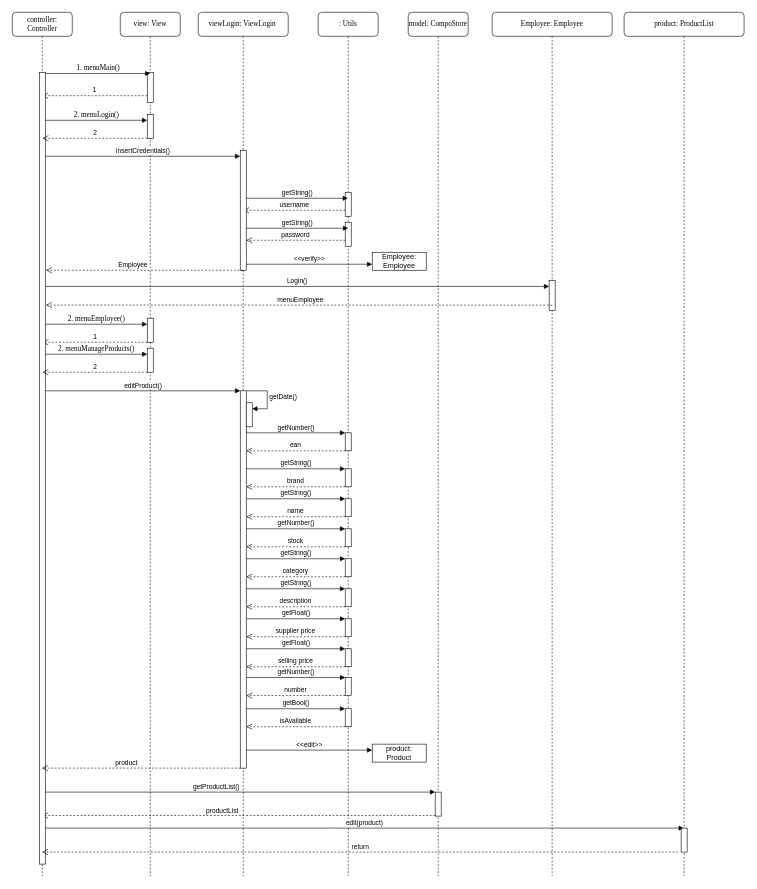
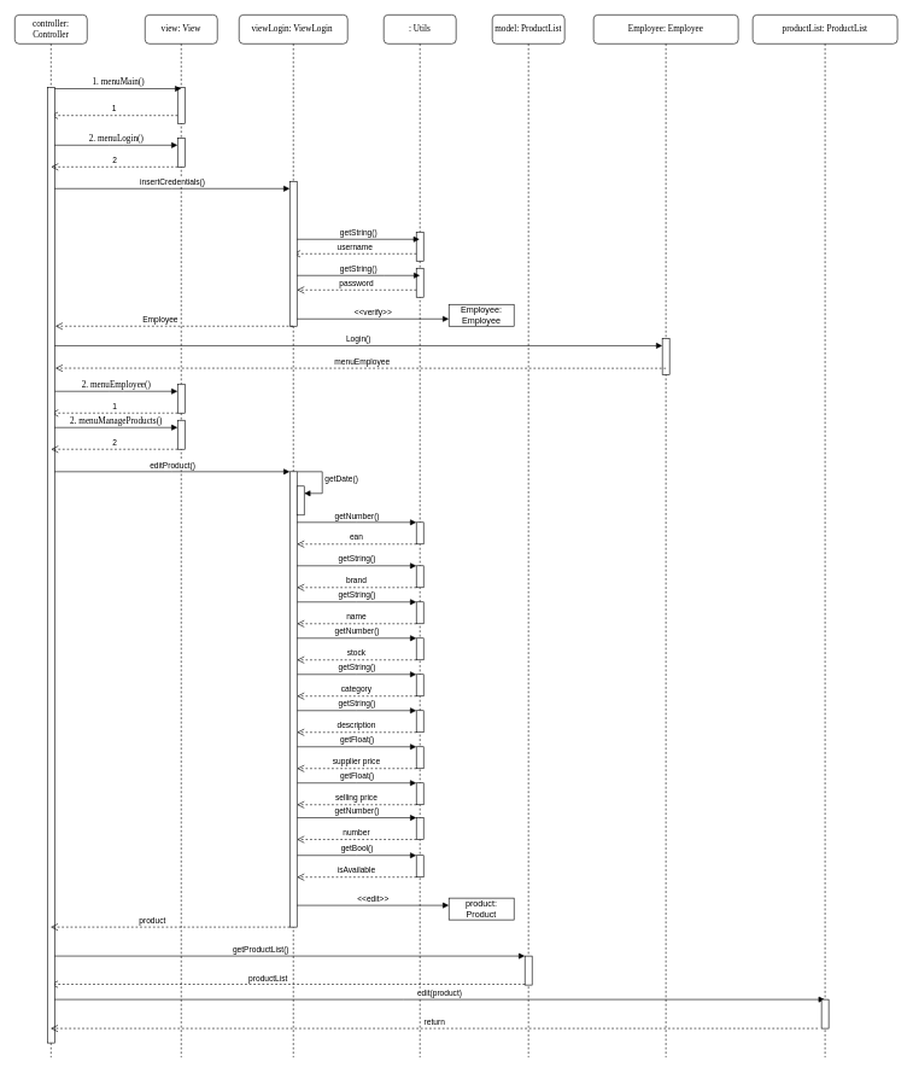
- <mxCell id="37" value="model: CompoStore" style="shape=umlLifeline;perimeter=lifelinePerimeter;whiteSpace=wrap;html=1;container=1;collapsible=0;recursiveResize=0;outlineConnect=0;rounded=1;shadow=0;comic=0;labelBackgroundColor=none;strokeWidth=1;fontFamily=Verdana;fontSize=12;align=center;" parent="1" vertex="1"><mxGeometry x="680" y="20" width="100" height="1440" as="geometry" /></mxCell>
+ <mxCell id="37" value="model: ProductList" style="shape=umlLifeline;perimeter=lifelinePerimeter;whiteSpace=wrap;html=1;container=1;collapsible=0;recursiveResize=0;outlineConnect=0;rounded=1;shadow=0;comic=0;labelBackgroundColor=none;strokeWidth=1;fontFamily=Verdana;fontSize=12;align=center;" parent="1" vertex="1"><mxGeometry x="680" y="20" width="100" height="1440" as="geometry" /></mxCell>
- <mxCell id="73" value="product: ProductList" style="shape=umlLifeline;perimeter=lifelinePerimeter;whiteSpace=wrap;html=1;container=1;collapsible=0;recursiveResize=0;outlineConnect=0;rounded=1;shadow=0;comic=0;labelBackgroundColor=none;strokeWidth=1;fontFamily=Verdana;fontSize=12;align=center;" parent="1" vertex="1"><mxGeometry x="1040" y="20" width="200" height="1440" as="geometry" /></mxCell>
+ <mxCell id="73" value="productList: ProductList" style="shape=umlLifeline;perimeter=lifelinePerimeter;whiteSpace=wrap;html=1;container=1;collapsible=0;recursiveResize=0;outlineConnect=0;rounded=1;shadow=0;comic=0;labelBackgroundColor=none;strokeWidth=1;fontFamily=Verdana;fontSize=12;align=center;" parent="1" vertex="1"><mxGeometry x="1040" y="20" width="200" height="1440" as="geometry" /></mxCell>
